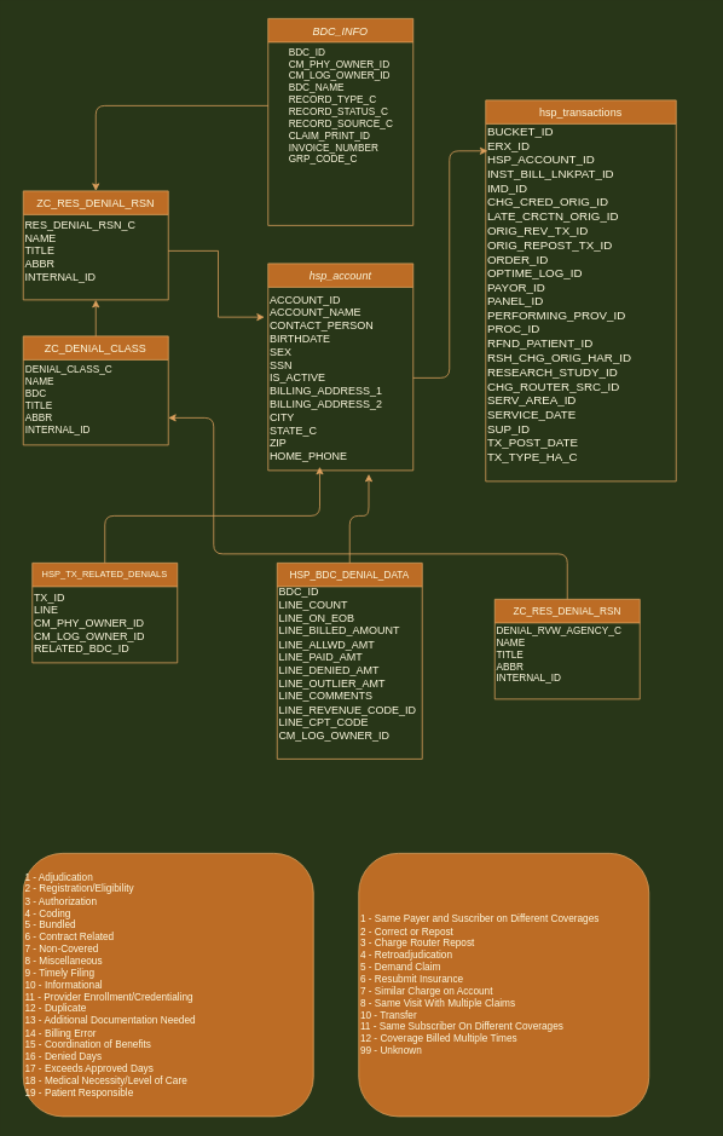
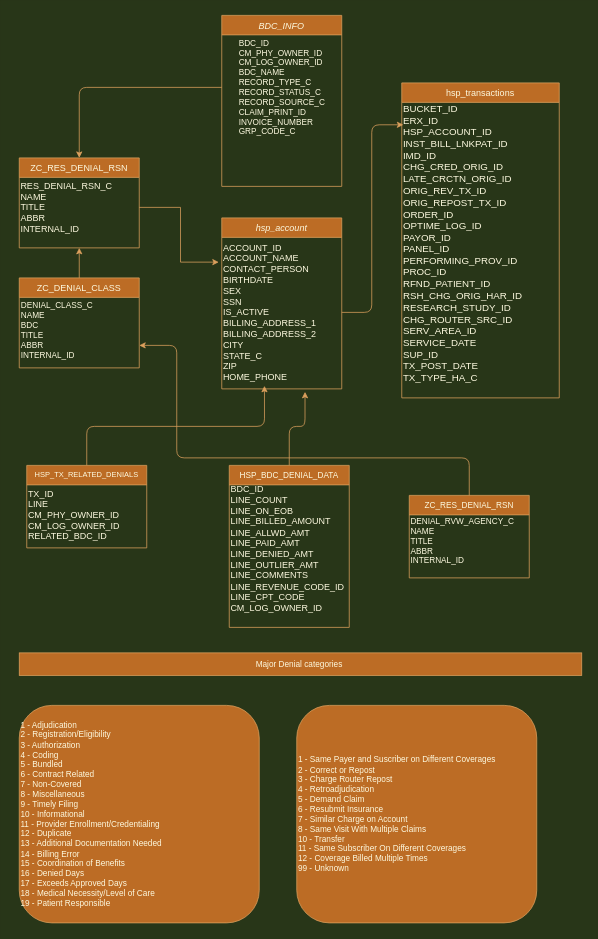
+ <mxCell id="25" value="Major Denial categories&amp;nbsp;" style="text;html=1;strokeColor=#DDA15E;fillColor=#BC6C25;align=center;verticalAlign=middle;whiteSpace=wrap;rounded=0;sketch=0;fontSize=11;fontColor=#FEFAE0;" vertex="1" parent="1"><mxGeometry x="25" y="870" width="750" height="30" as="geometry" /></mxCell>
